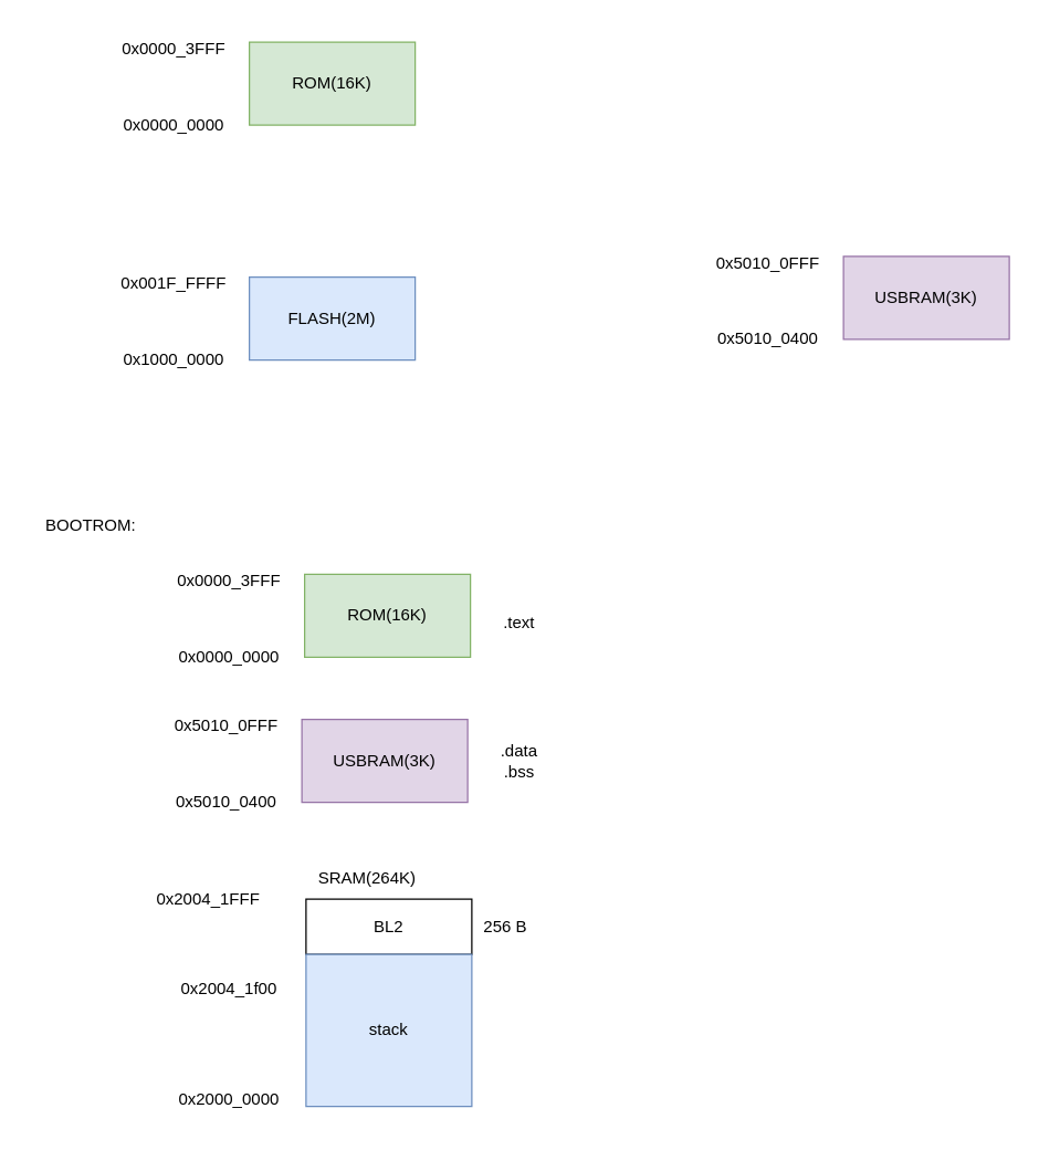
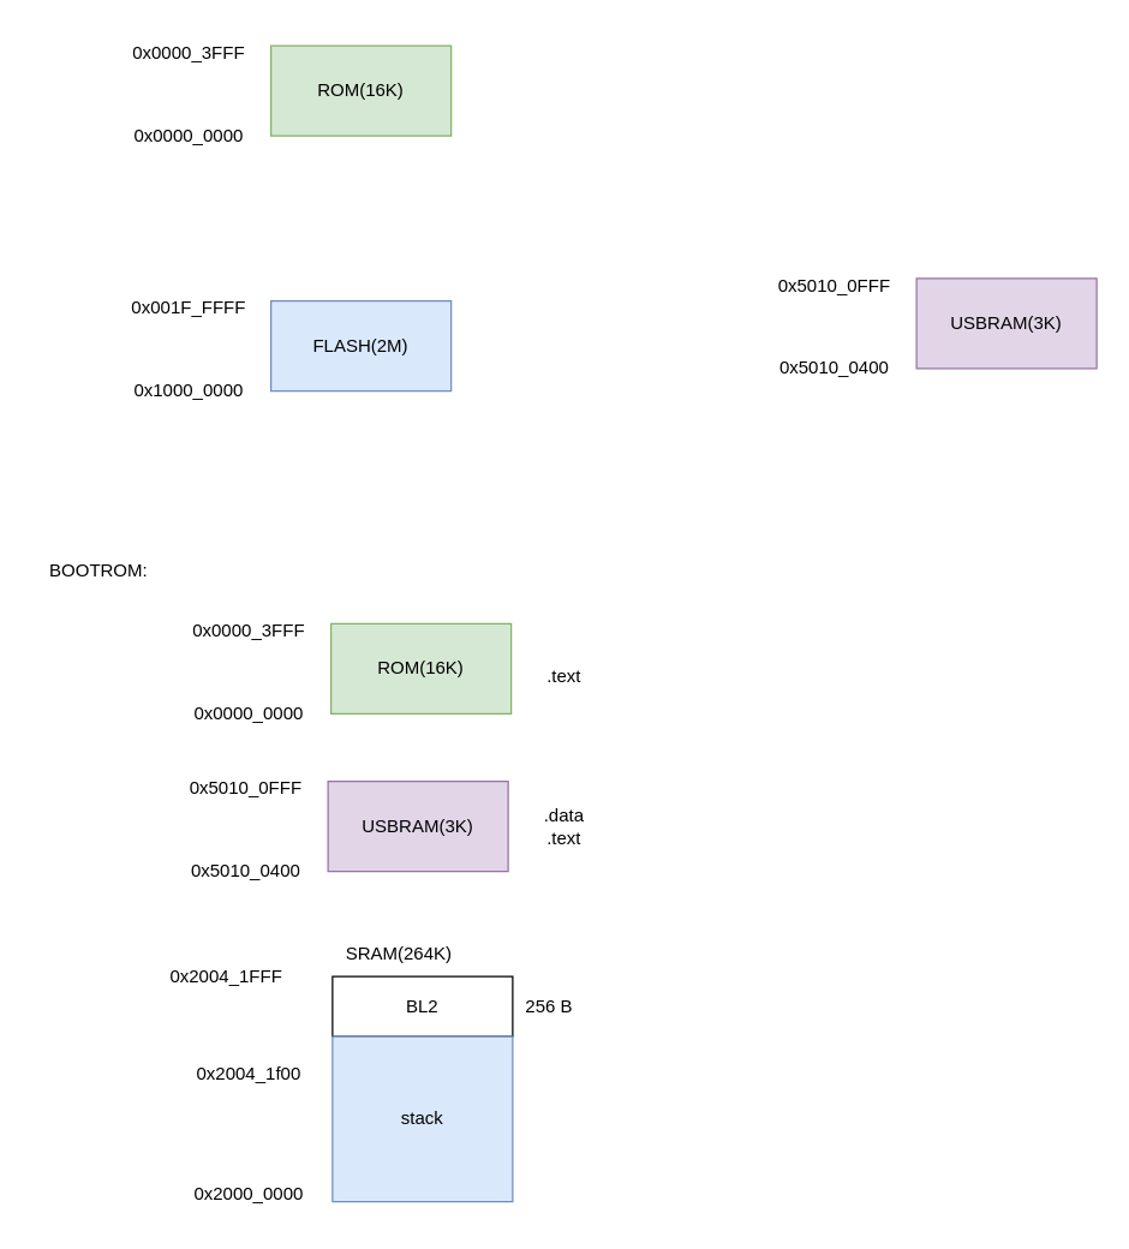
- <mxCell id="22" value=".data&lt;br&gt;.bss" style="text;html=1;align=center;verticalAlign=middle;resizable=0;points=[];autosize=1;strokeColor=none;fillColor=none;" vertex="1" parent="1"><mxGeometry x="350" y="530" width="50" height="40" as="geometry" /></mxCell>
+ <mxCell id="22" value=".data&lt;br&gt;.text" style="text;html=1;align=center;verticalAlign=middle;resizable=0;points=[];autosize=1;strokeColor=none;fillColor=none;" vertex="1" parent="1"><mxGeometry x="350" y="530" width="50" height="40" as="geometry" /></mxCell>
